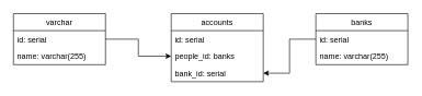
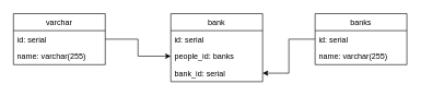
- <mxCell id="8" value="accounts" style="swimlane;fontStyle=0;childLayout=stackLayout;horizontal=1;startSize=26;horizontalStack=0;resizeParent=1;resizeParentMax=0;resizeLast=0;collapsible=1;marginBottom=0;" parent="1" vertex="1"><mxGeometry x="260" y="20" width="140" height="104" as="geometry" /></mxCell>
+ <mxCell id="8" value="bank" style="swimlane;fontStyle=0;childLayout=stackLayout;horizontal=1;startSize=26;horizontalStack=0;resizeParent=1;resizeParentMax=0;resizeLast=0;collapsible=1;marginBottom=0;" parent="1" vertex="1"><mxGeometry x="260" y="20" width="140" height="104" as="geometry" /></mxCell>
